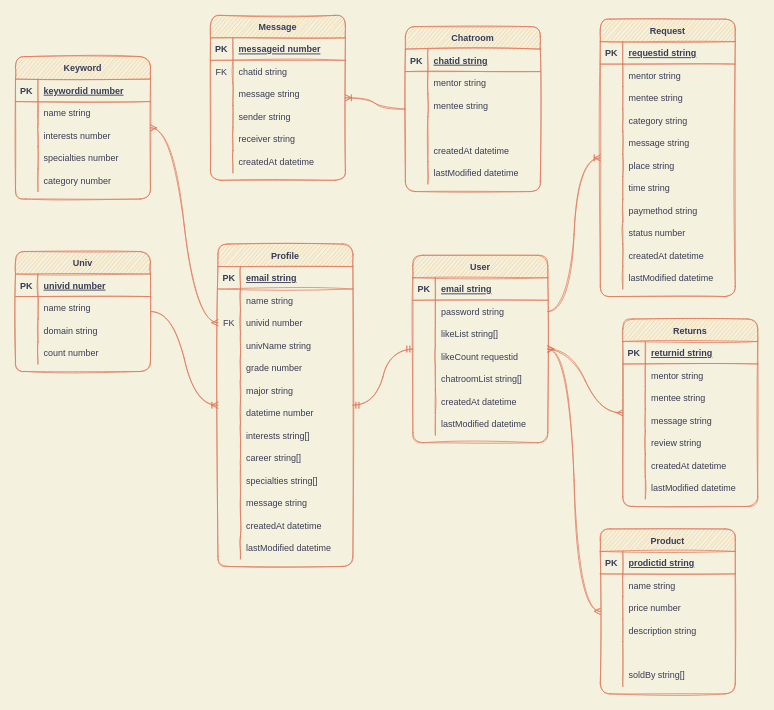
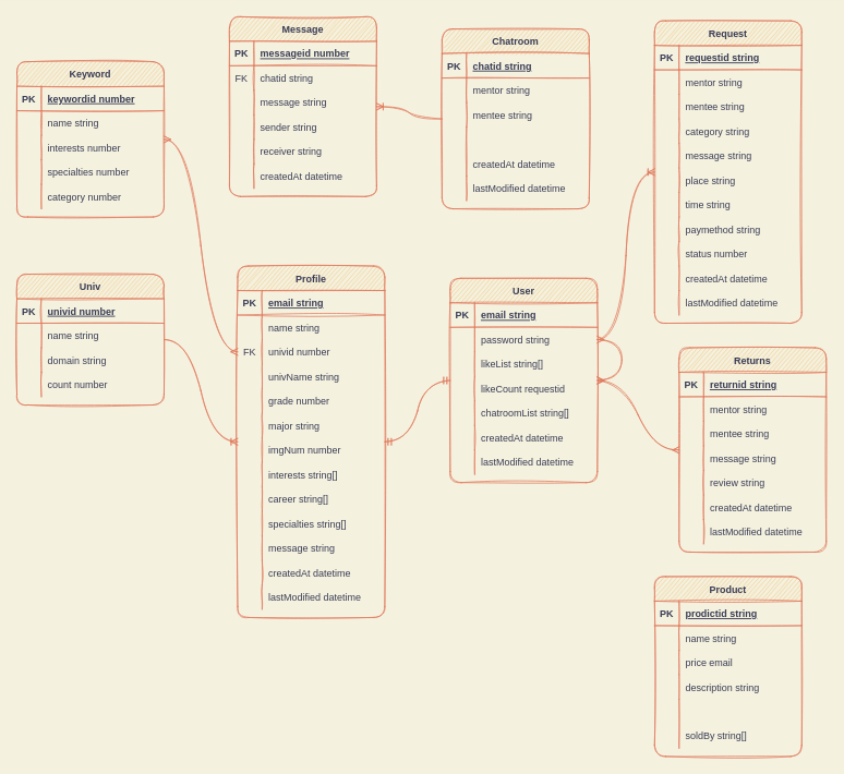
- <mxCell id="47" value="datetime number" style="shape=partialRectangle;connectable=0;fillColor=none;top=0;left=0;bottom=0;right=0;align=left;spacingLeft=6;overflow=hidden;rounded=1;sketch=1;strokeColor=#E07A5F;fontColor=#393C56;" parent="45" vertex="1"><mxGeometry x="30" width="150" height="30" as="geometry" /></mxCell>
+ <mxCell id="47" value="imgNum number" style="shape=partialRectangle;connectable=0;fillColor=none;top=0;left=0;bottom=0;right=0;align=left;spacingLeft=6;overflow=hidden;rounded=1;sketch=1;strokeColor=#E07A5F;fontColor=#393C56;" parent="45" vertex="1"><mxGeometry x="30" width="150" height="30" as="geometry" /></mxCell>
- <mxCell id="210" value="" style="edgeStyle=entityRelationEdgeStyle;fontSize=12;html=1;endArrow=ERmany;startArrow=ERmany;sketch=1;curved=1;labelBackgroundColor=#F4F1DE;strokeColor=#E07A5F;fontColor=#393C56;" parent="1" source="4" target="192" edge="1"><mxGeometry width="100" height="100" relative="1" as="geometry"><mxPoint x="740" y="505" as="sourcePoint" /><mxPoint x="840" y="520" as="targetPoint" /></mxGeometry></mxCell>
+ <mxCell id="210" value="" style="edgeStyle=entityRelationEdgeStyle;fontSize=12;html=1;endArrow=ERmany;startArrow=ERmany;sketch=1;curved=1;labelBackgroundColor=#F4F1DE;strokeColor=#E07A5F;fontColor=#393C56;" parent="1" source="4" target="10" edge="1"><mxGeometry width="100" height="100" relative="1" as="geometry"><mxPoint x="740" y="505" as="sourcePoint" /><mxPoint x="840" y="520" as="targetPoint" /></mxGeometry></mxCell>
- <mxCell id="201" value="price number" style="shape=partialRectangle;connectable=0;fillColor=none;top=0;left=0;bottom=0;right=0;align=left;spacingLeft=6;overflow=hidden;rounded=1;sketch=1;strokeColor=#E07A5F;fontColor=#393C56;" parent="199" vertex="1"><mxGeometry x="30" width="150" height="30" as="geometry" /></mxCell>
+ <mxCell id="201" value="price email" style="shape=partialRectangle;connectable=0;fillColor=none;top=0;left=0;bottom=0;right=0;align=left;spacingLeft=6;overflow=hidden;rounded=1;sketch=1;strokeColor=#E07A5F;fontColor=#393C56;" parent="199" vertex="1"><mxGeometry x="30" width="150" height="30" as="geometry" /></mxCell>
